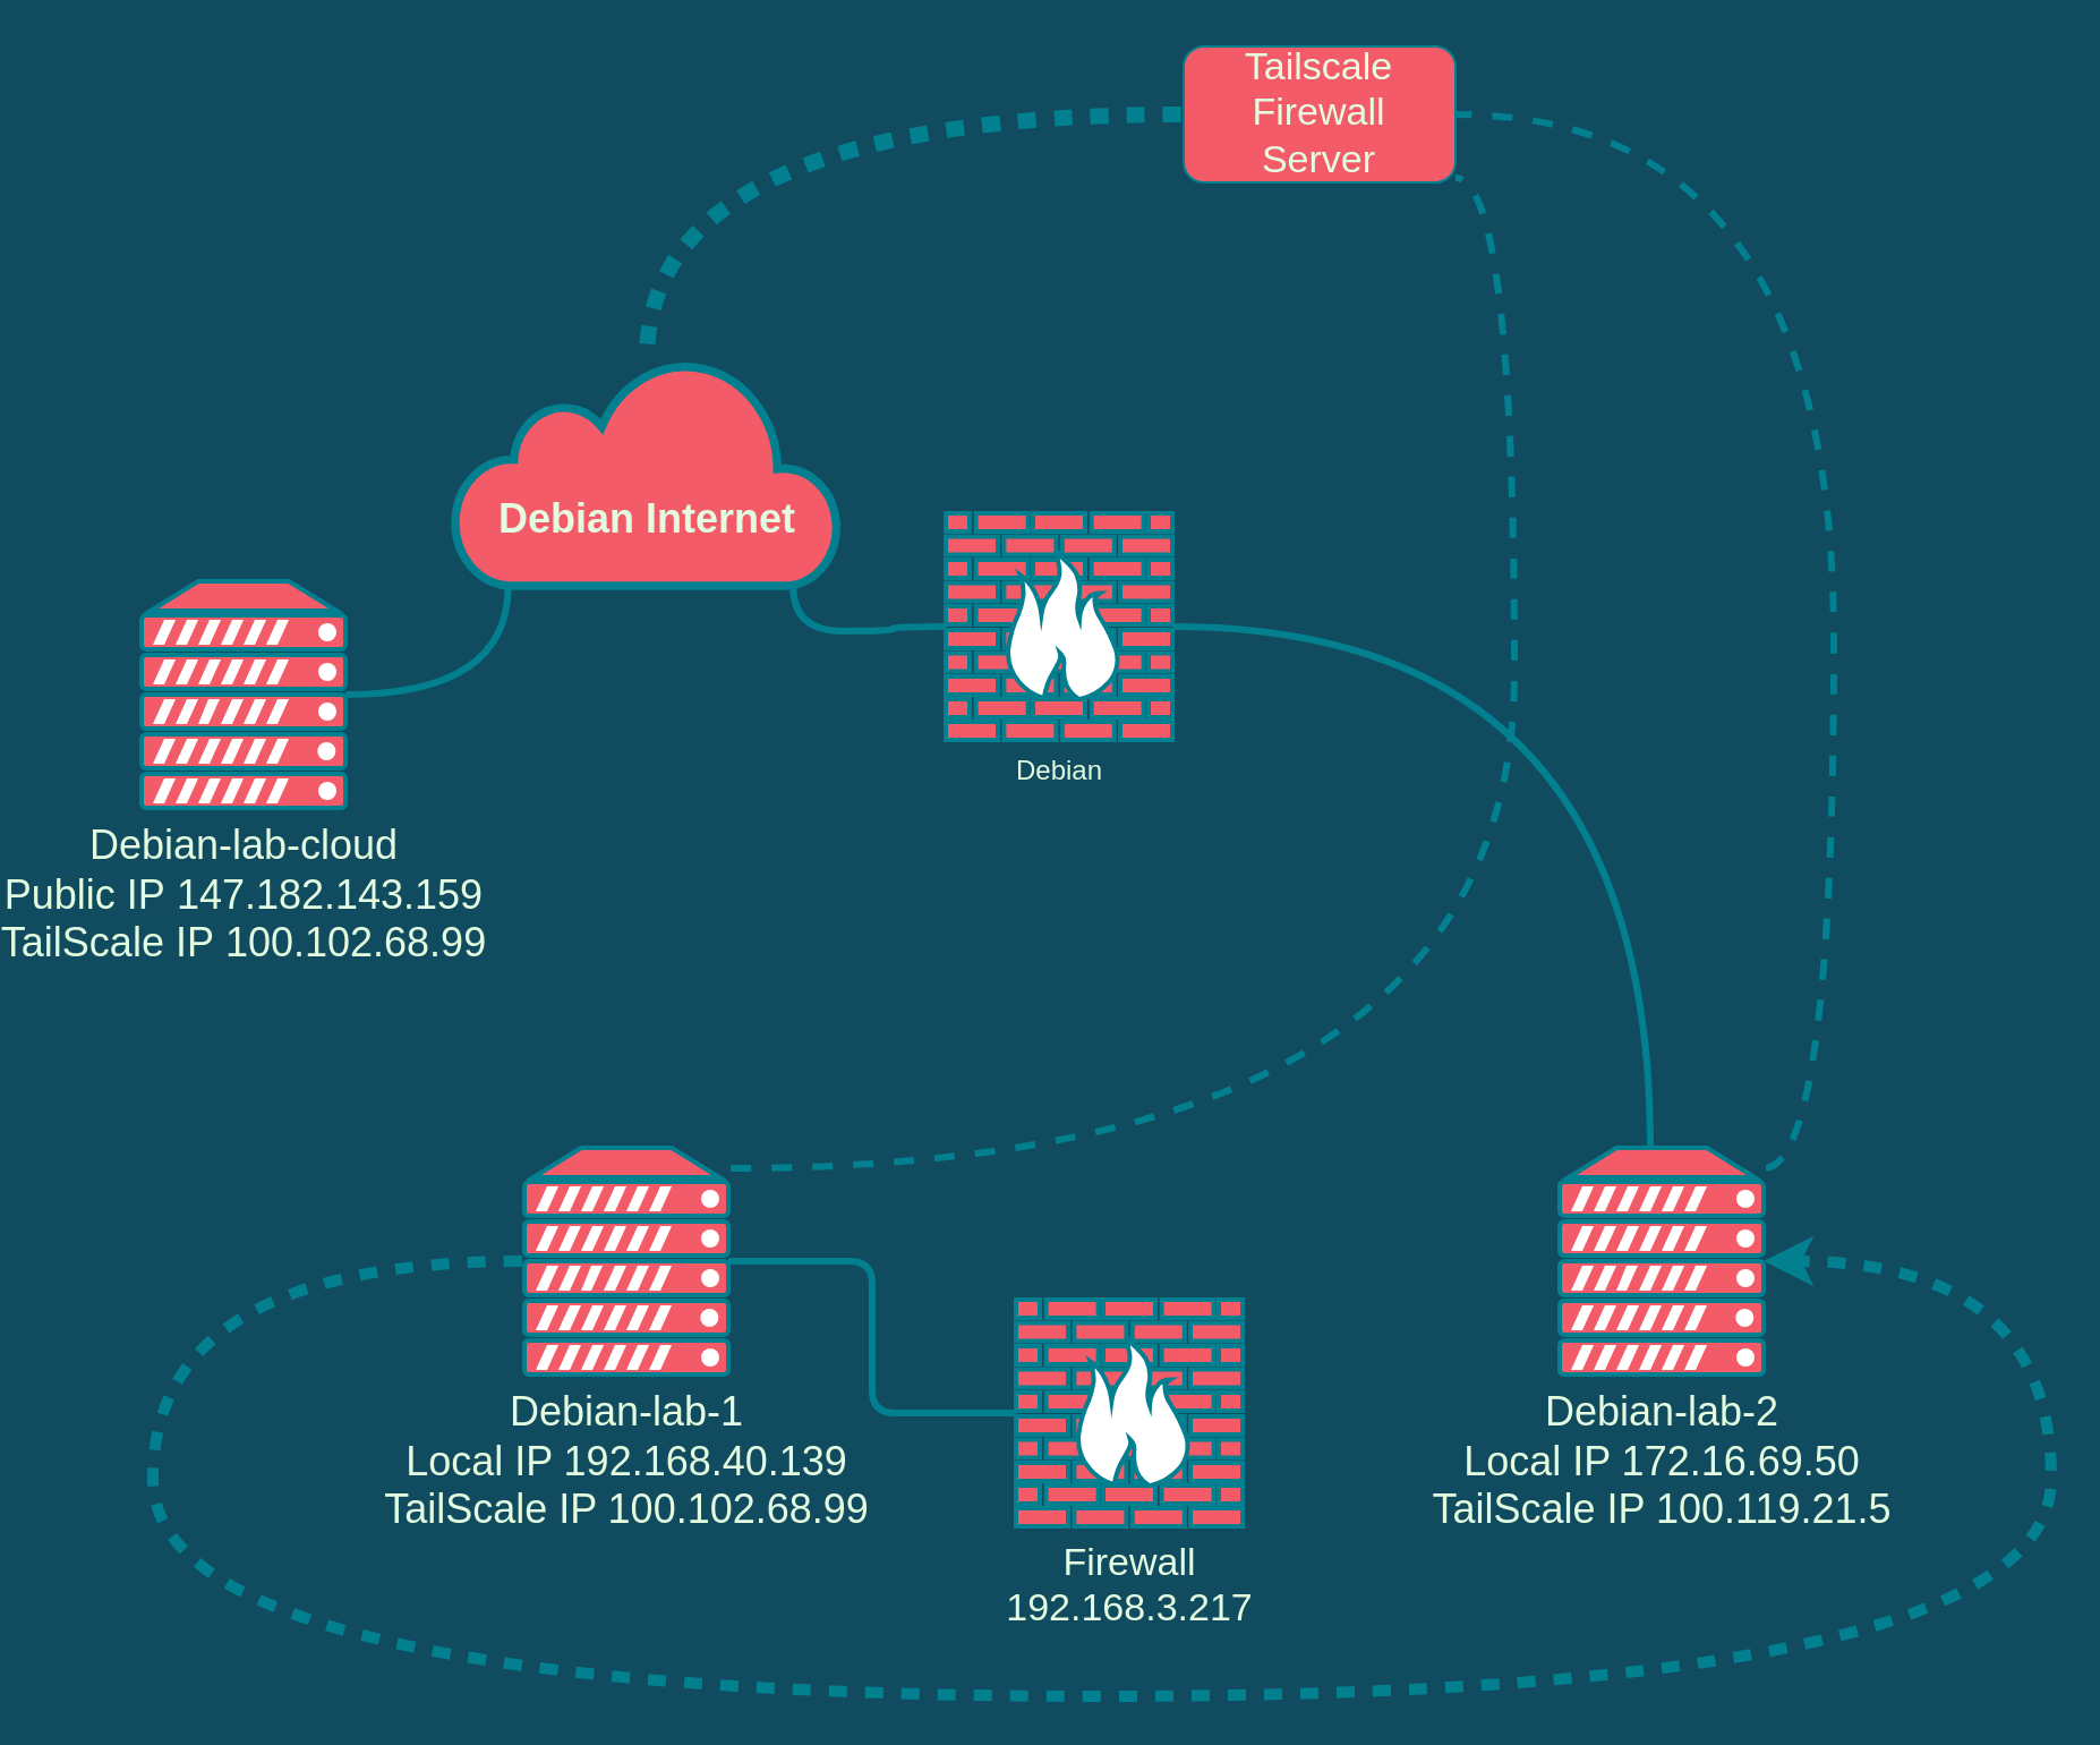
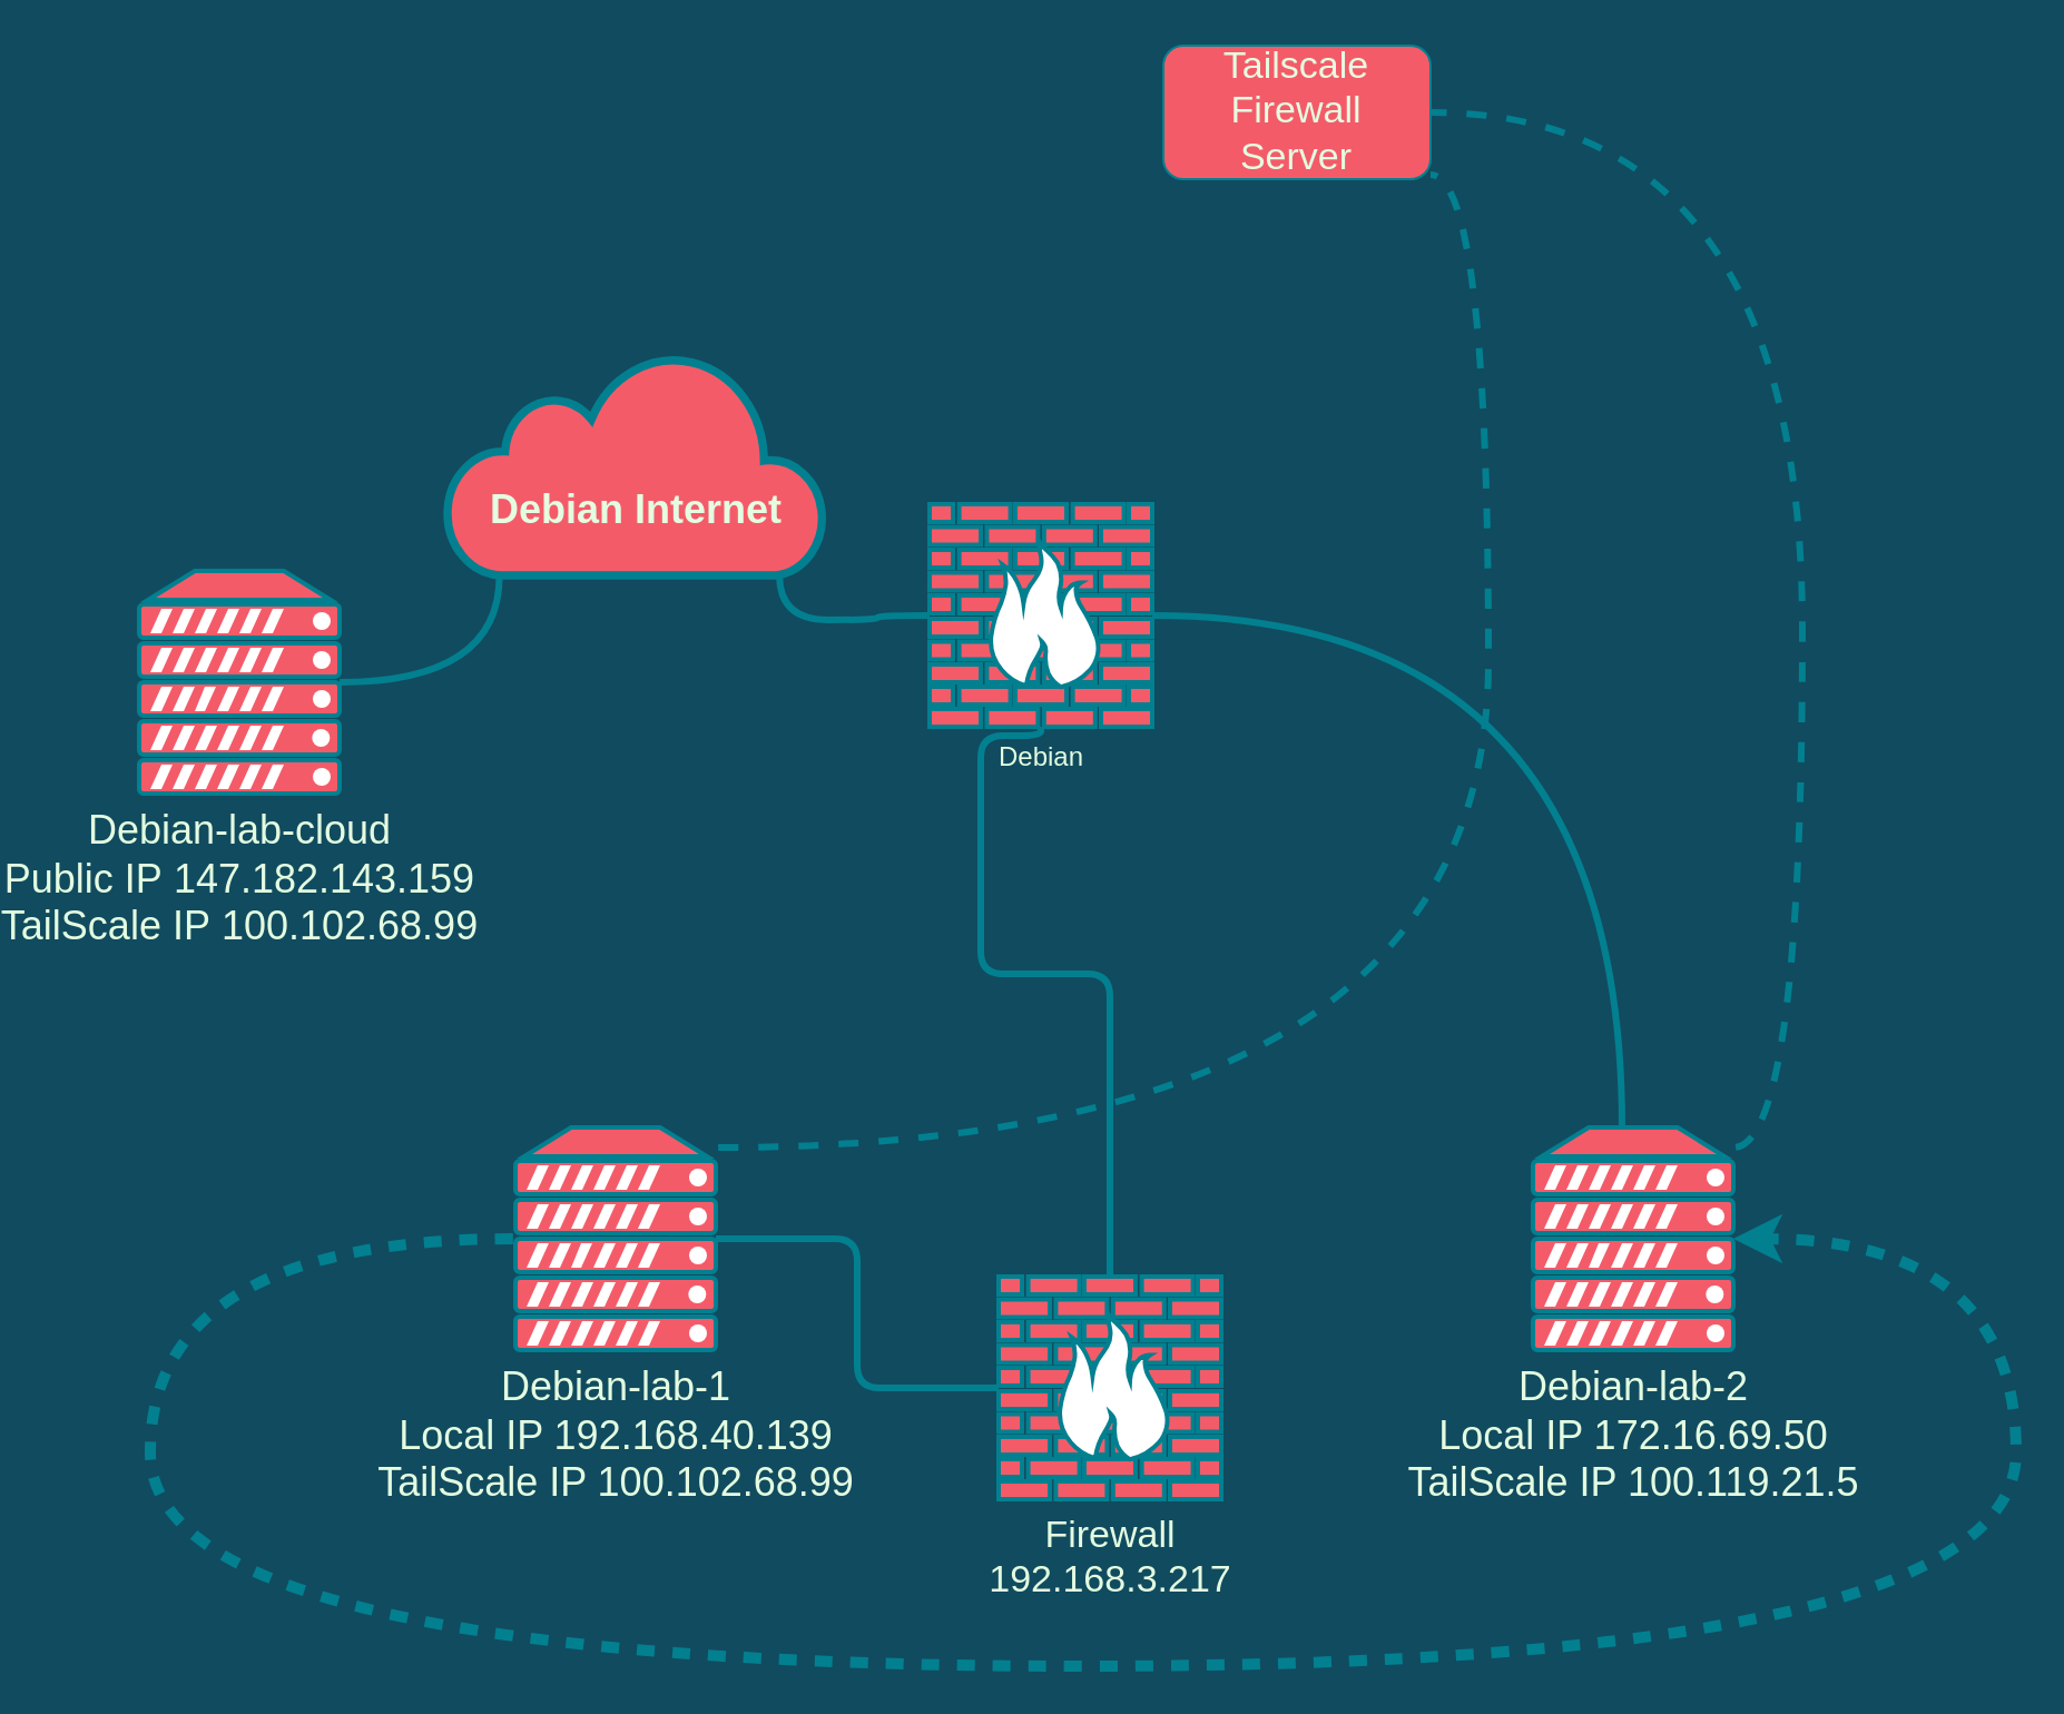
- <mxCell id="17" style="edgeStyle=orthogonalEdgeStyle;comic=0;orthogonalLoop=1;jettySize=auto;html=1;flowAnimation=1;endArrow=none;endFill=0;curved=1;strokeWidth=7;fillColor=#F45B69;strokeColor=#028090;labelBackgroundColor=#114B5F;fontColor=#E4FDE1;" parent="1" source="16" target="7" edge="1"><mxGeometry relative="1" as="geometry"><mxPoint x="490" y="160" as="sourcePoint" /><mxPoint x="346" y="172" as="targetPoint" /></mxGeometry></mxCell>
+ <mxCell id="2" style="edgeStyle=orthogonalEdgeStyle;rounded=1;orthogonalLoop=1;jettySize=auto;html=1;endArrow=none;endFill=0;strokeWidth=3;jumpStyle=none;orthogonal=0;labelBackgroundColor=#114B5F;strokeColor=#028090;fontColor=#E4FDE1;" parent="1" source="18" target="4" edge="1"><mxGeometry relative="1" as="geometry"><Array as="points"><mxPoint x="456" y="437" /><mxPoint x="398" y="437" /><mxPoint x="398" y="330" /><mxPoint x="425" y="330" /></Array><mxPoint x="387" y="330" as="targetPoint" /></mxGeometry></mxCell>
